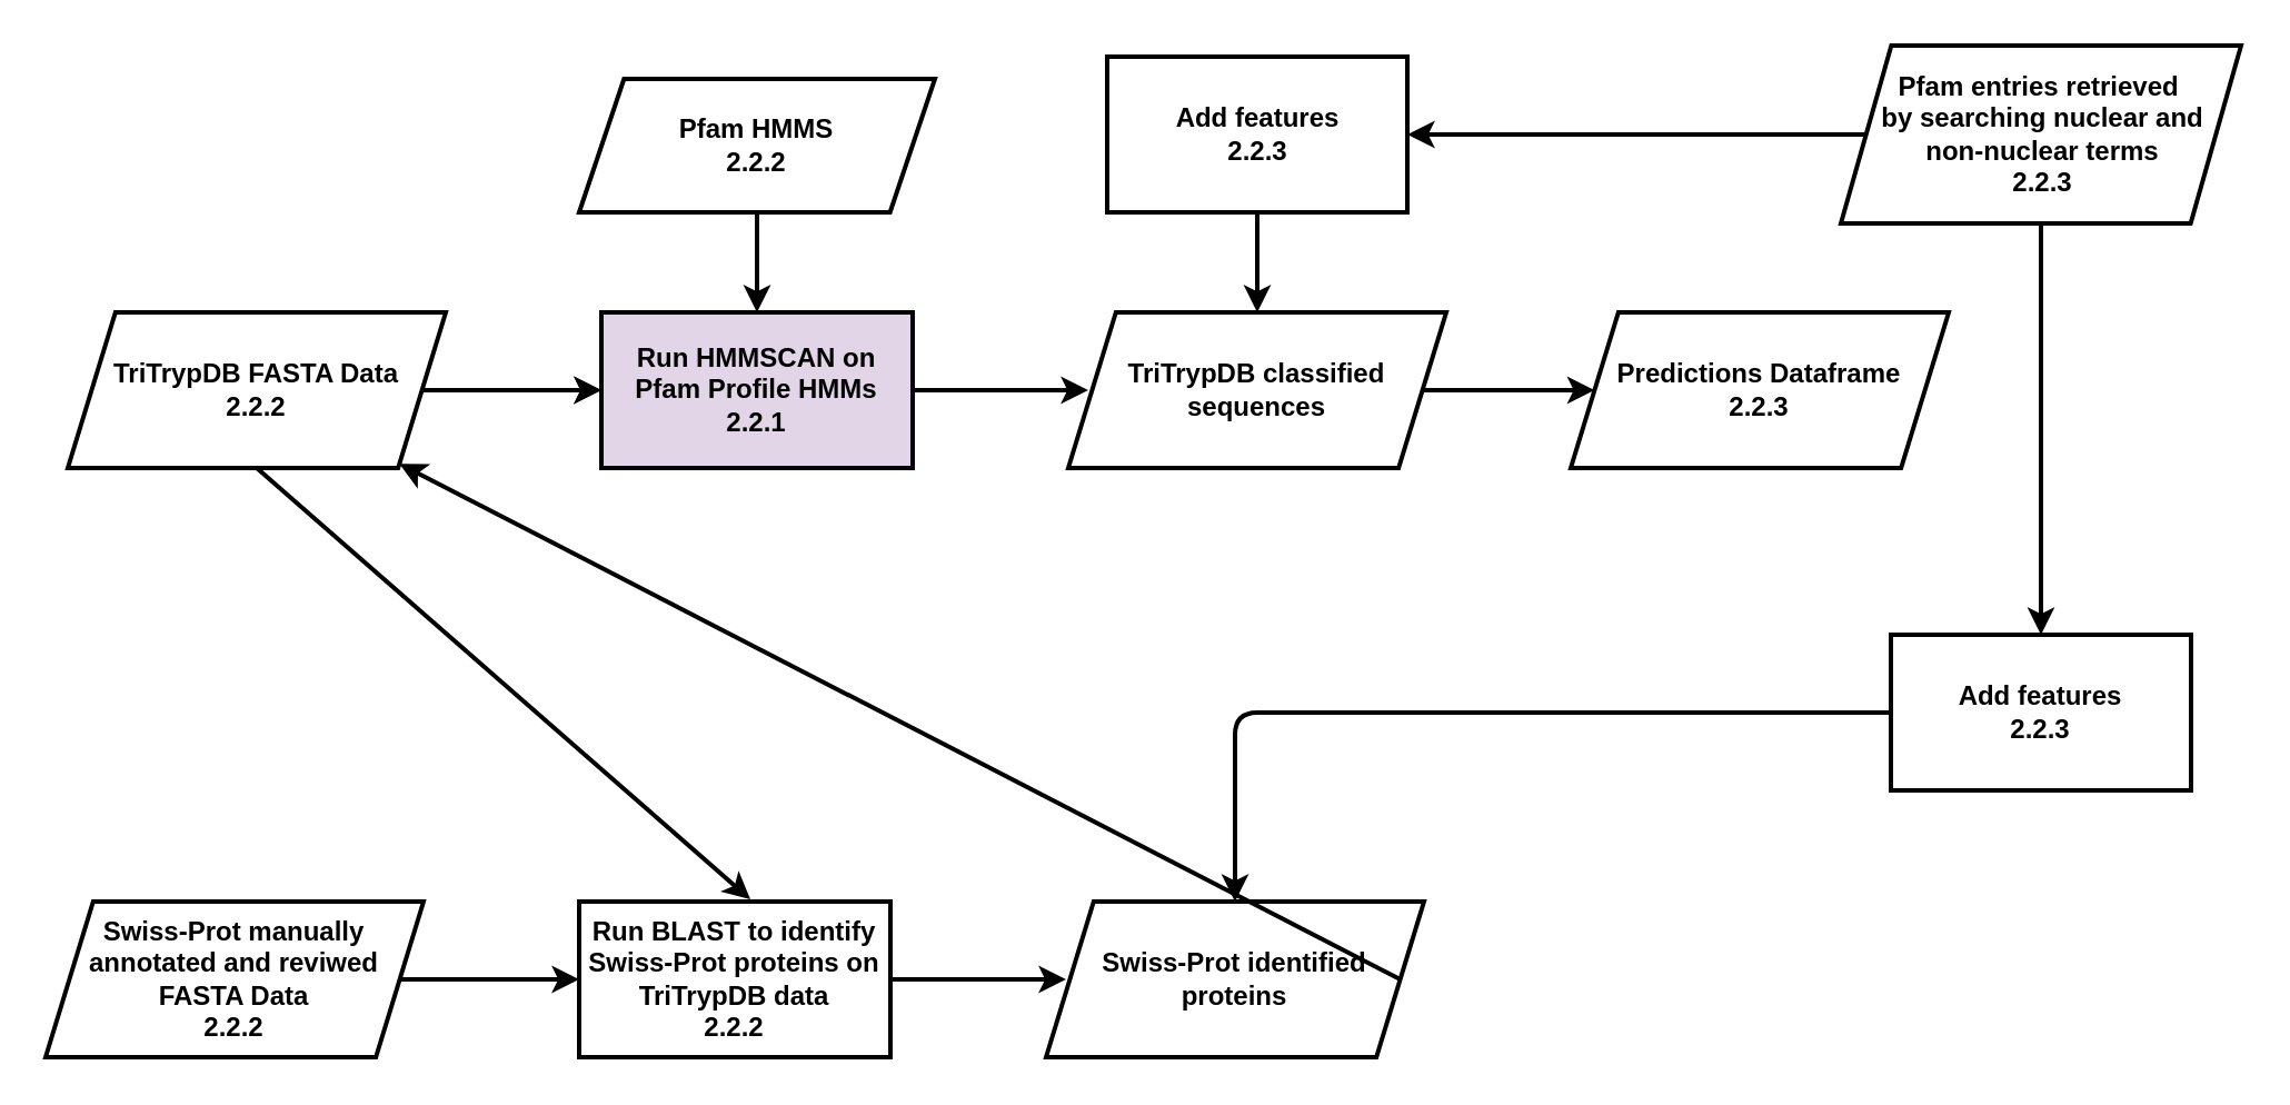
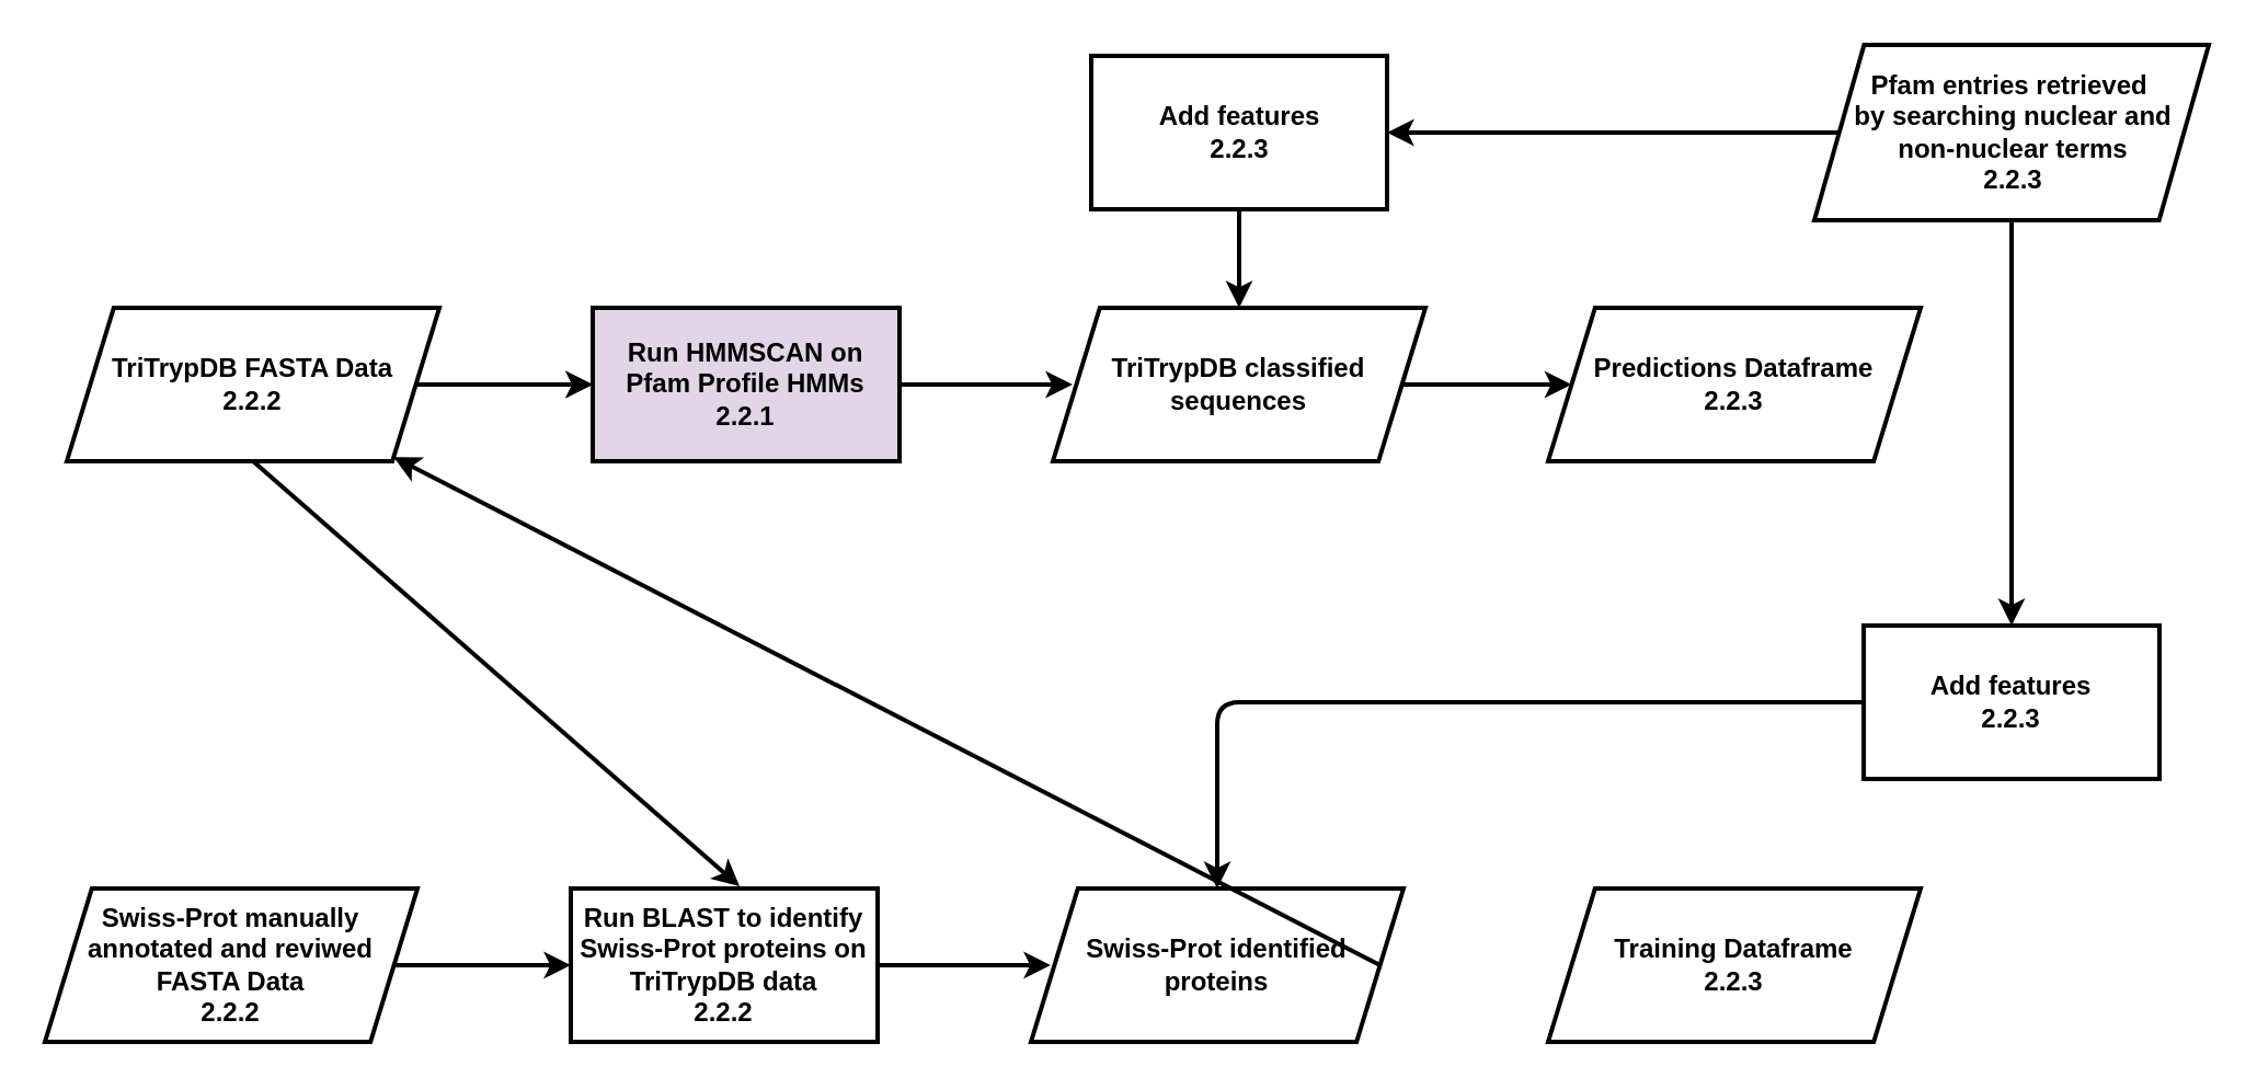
- <mxCell id="10" value="&lt;b&gt;Pfam HMMS&lt;br&gt;2.2.2&lt;br&gt;&lt;/b&gt;" style="shape=parallelogram;perimeter=parallelogramPerimeter;whiteSpace=wrap;html=1;strokeWidth=2;fillColor=#ffffff;fontSize=12;size=0.126;" parent="1" vertex="1"><mxGeometry x="260" y="35" width="160" height="60" as="geometry" /></mxCell>
- <mxCell id="11" value="" style="endArrow=classic;html=1;strokeWidth=2;fontSize=12;exitX=0.5;exitY=1;exitDx=0;exitDy=0;" parent="1" source="10" target="2" edge="1"><mxGeometry width="50" height="50" relative="1" as="geometry"><mxPoint x="470" y="105" as="sourcePoint" /><mxPoint x="520" y="55" as="targetPoint" /></mxGeometry></mxCell>
+ <mxCell id="23" value="&lt;b&gt;Training Dataframe&lt;br&gt;2.2.3&lt;br&gt;&lt;/b&gt;" style="shape=parallelogram;perimeter=parallelogramPerimeter;whiteSpace=wrap;html=1;strokeWidth=2;fillColor=#ffffff;fontSize=12;size=0.126;" parent="1" vertex="1"><mxGeometry x="706" y="405" width="170" height="70" as="geometry" /></mxCell>
